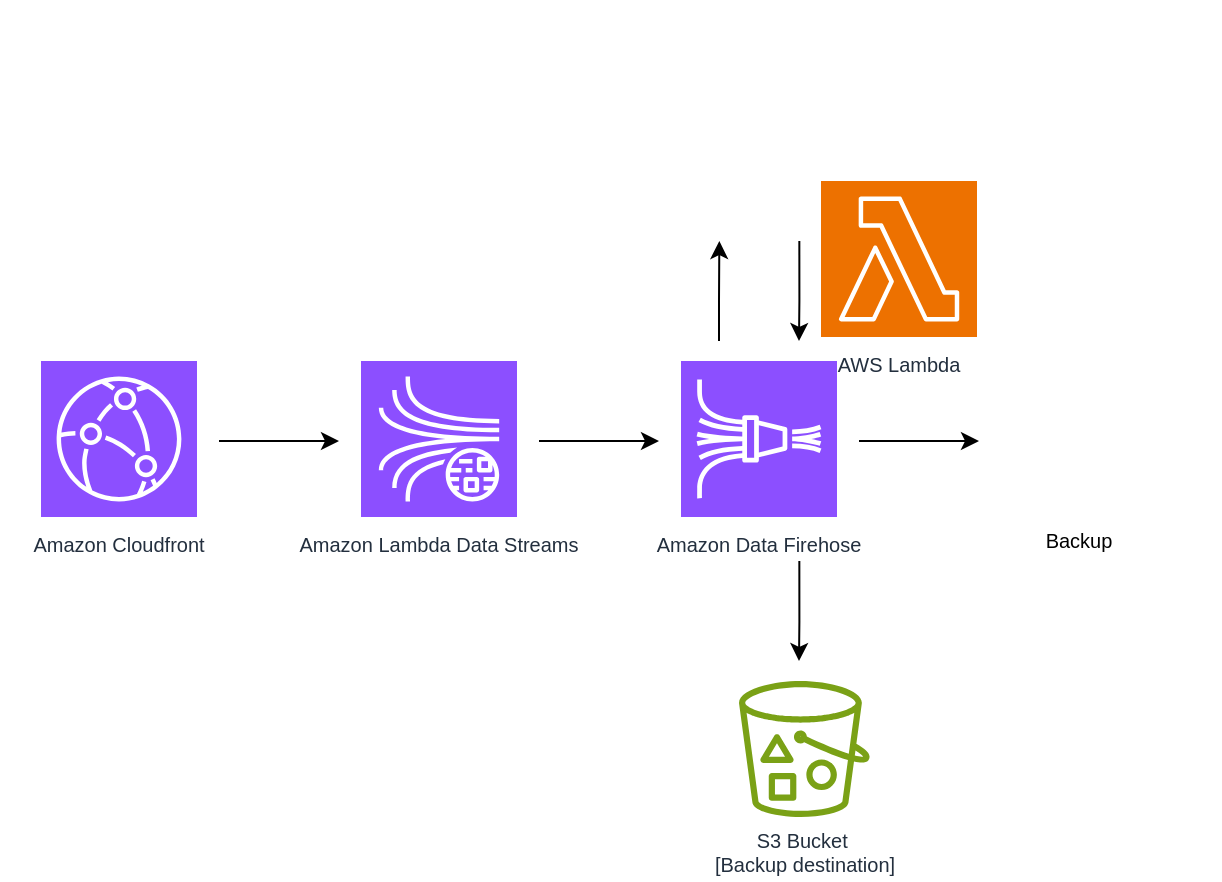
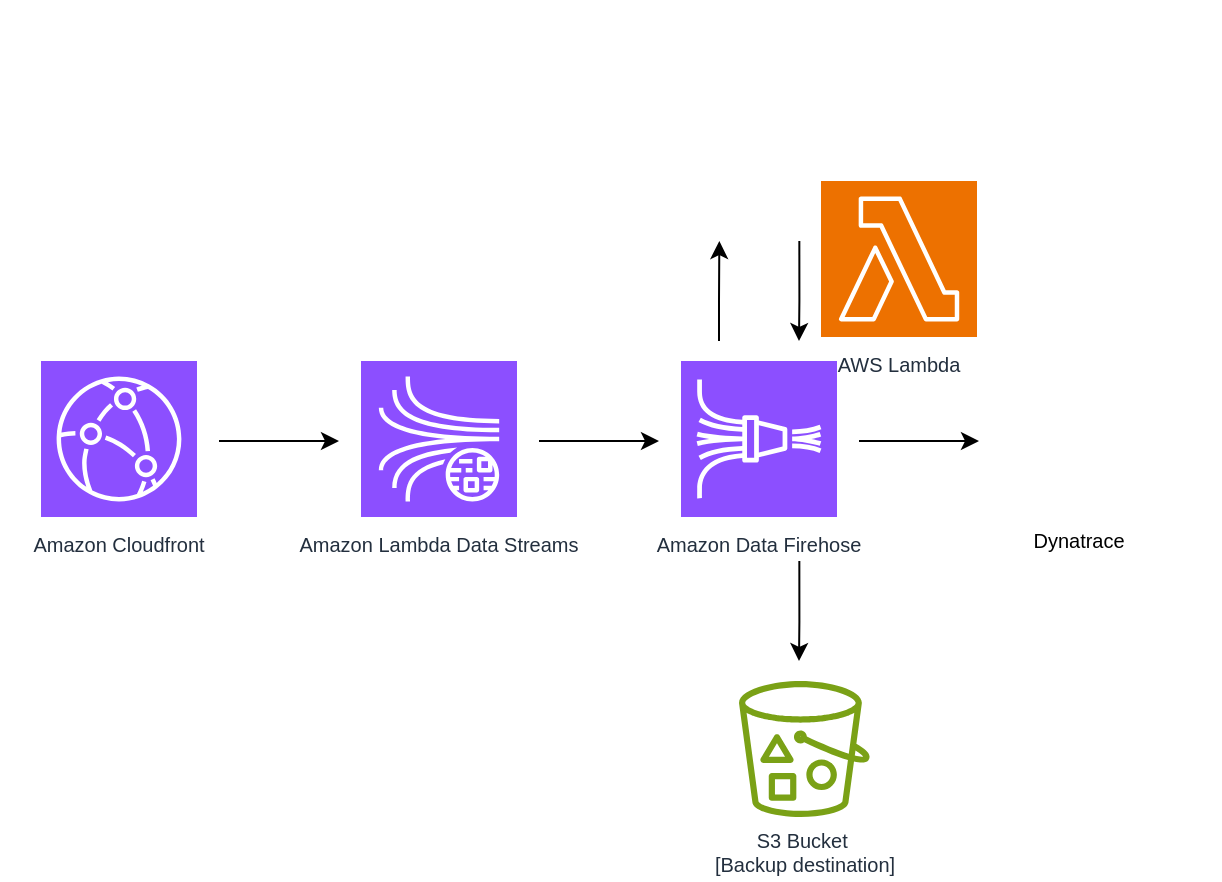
- <mxCell id="6" value="Backup" style="shape=image;verticalLabelPosition=bottom;labelBackgroundColor=none;verticalAlign=top;aspect=fixed;imageAspect=0;image=https://cdn.icon-icons.com/icons2/2699/PNG/512/dynatrace_logo_icon_168227.png;fontSize=10;html=1;" parent="1" vertex="1"><mxGeometry x="500" y="180" width="78" height="78" as="geometry" /></mxCell>
+ <mxCell id="6" value="Dynatrace" style="shape=image;verticalLabelPosition=bottom;labelBackgroundColor=none;verticalAlign=top;aspect=fixed;imageAspect=0;image=https://cdn.icon-icons.com/icons2/2699/PNG/512/dynatrace_logo_icon_168227.png;fontSize=10;html=1;" parent="1" vertex="1"><mxGeometry x="500" y="180" width="78" height="78" as="geometry" /></mxCell>
